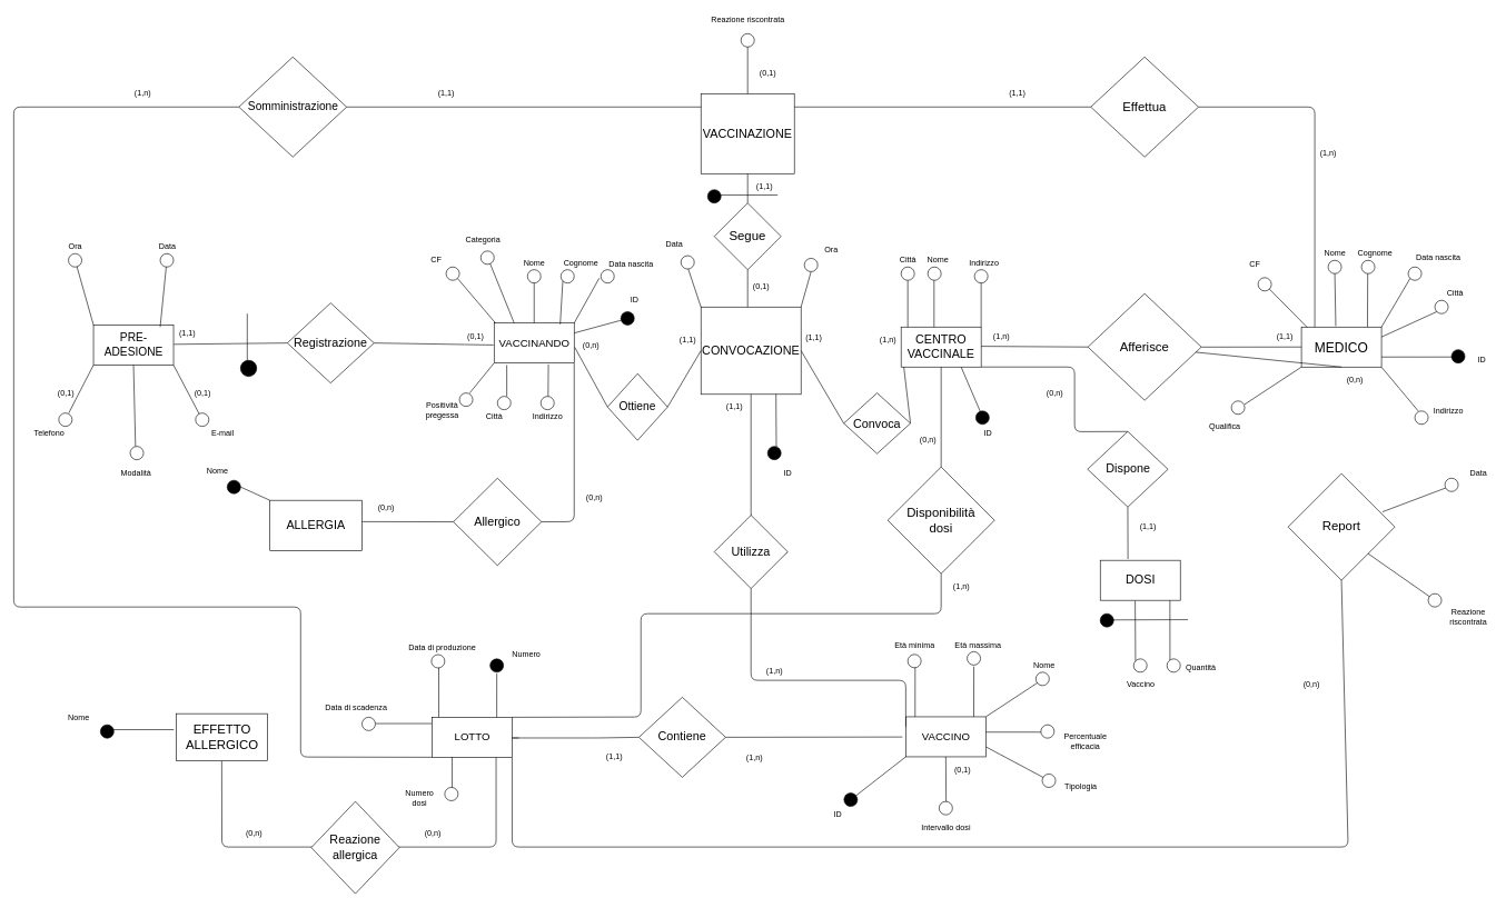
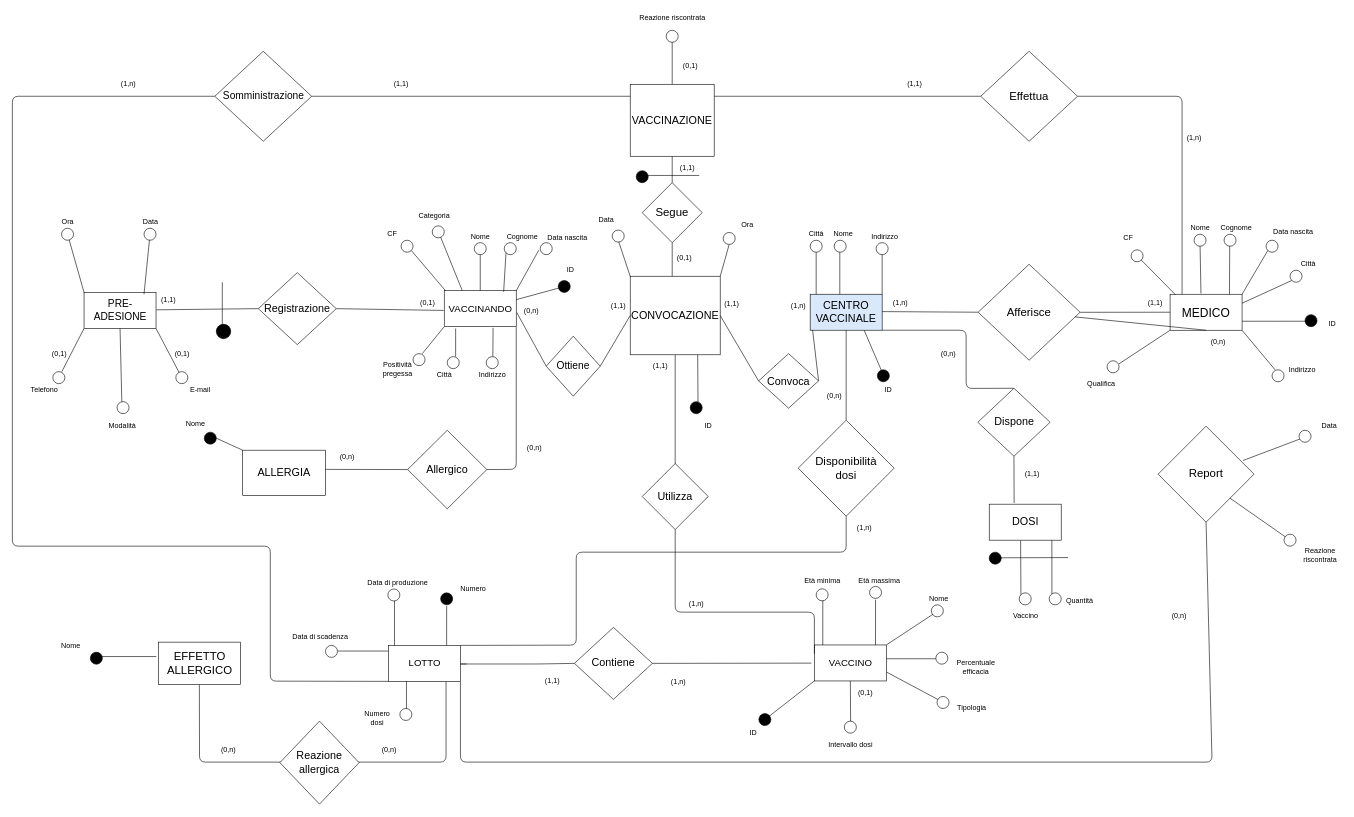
- <mxCell id="5" value="&lt;font style=&quot;font-size: 18px&quot;&gt;CENTRO VACCINALE&lt;/font&gt;" style="rounded=0;whiteSpace=wrap;html=1;strokeWidth=1;fillColor=#FFFFFF;" parent="1" vertex="1"><mxGeometry x="1350" y="490" width="120" height="60" as="geometry" /></mxCell>
+ <mxCell id="5" value="&lt;font style=&quot;font-size: 18px&quot;&gt;CENTRO VACCINALE&lt;/font&gt;" style="rounded=0;whiteSpace=wrap;html=1;strokeWidth=1;fillColor=#dae8fc;" parent="1" vertex="1"><mxGeometry x="1350" y="490" width="120" height="60" as="geometry" /></mxCell>
